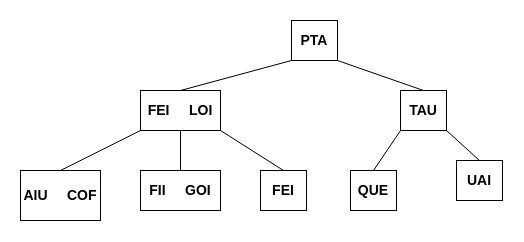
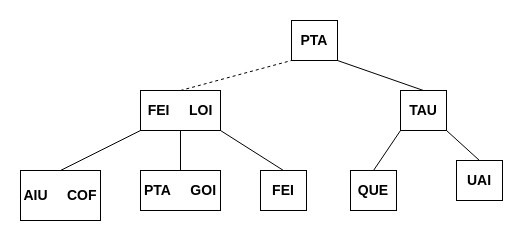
- <mxCell id="10" value="" style="endArrow=none;html=1;rounded=0;entryX=0;entryY=1;entryDx=0;entryDy=0;exitX=0.5;exitY=0;exitDx=0;exitDy=0;" edge="1" parent="1" source="3" target="2"><mxGeometry width="50" height="50" relative="1" as="geometry"><mxPoint x="290" y="370" as="sourcePoint" /><mxPoint x="340" y="320" as="targetPoint" /></mxGeometry></mxCell>
+ <mxCell id="10" value="" style="endArrow=none;html=1;rounded=0;entryX=0;entryY=1;entryDx=0;entryDy=0;exitX=0.5;exitY=0;exitDx=0;exitDy=0;dashed=1;" edge="1" parent="1" source="3" target="2"><mxGeometry width="50" height="50" relative="1" as="geometry"><mxPoint x="290" y="370" as="sourcePoint" /><mxPoint x="340" y="320" as="targetPoint" /></mxGeometry></mxCell>
- <mxCell id="6" value="&lt;font style=&quot;font-size: 14px;&quot;&gt;&lt;b&gt;FII&amp;nbsp; &amp;nbsp; &amp;nbsp;GOI&lt;/b&gt;&lt;/font&gt;" style="rounded=0;whiteSpace=wrap;html=1;" vertex="1" parent="1"><mxGeometry x="140" y="170" width="80" height="40" as="geometry" /></mxCell>
+ <mxCell id="6" value="&lt;font style=&quot;font-size: 14px;&quot;&gt;&lt;b&gt;PTA&amp;nbsp; &amp;nbsp; &amp;nbsp;GOI&lt;/b&gt;&lt;/font&gt;" style="rounded=0;whiteSpace=wrap;html=1;" vertex="1" parent="1"><mxGeometry x="140" y="170" width="80" height="40" as="geometry" /></mxCell>
